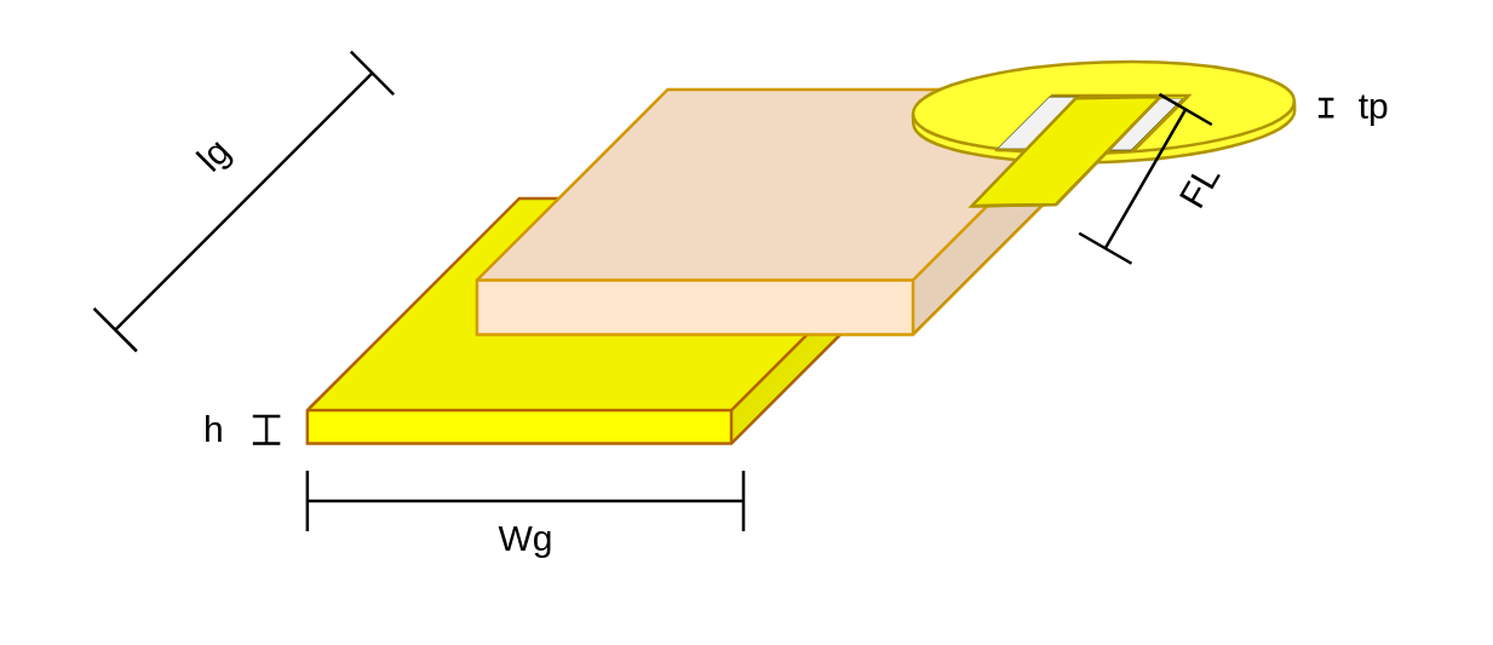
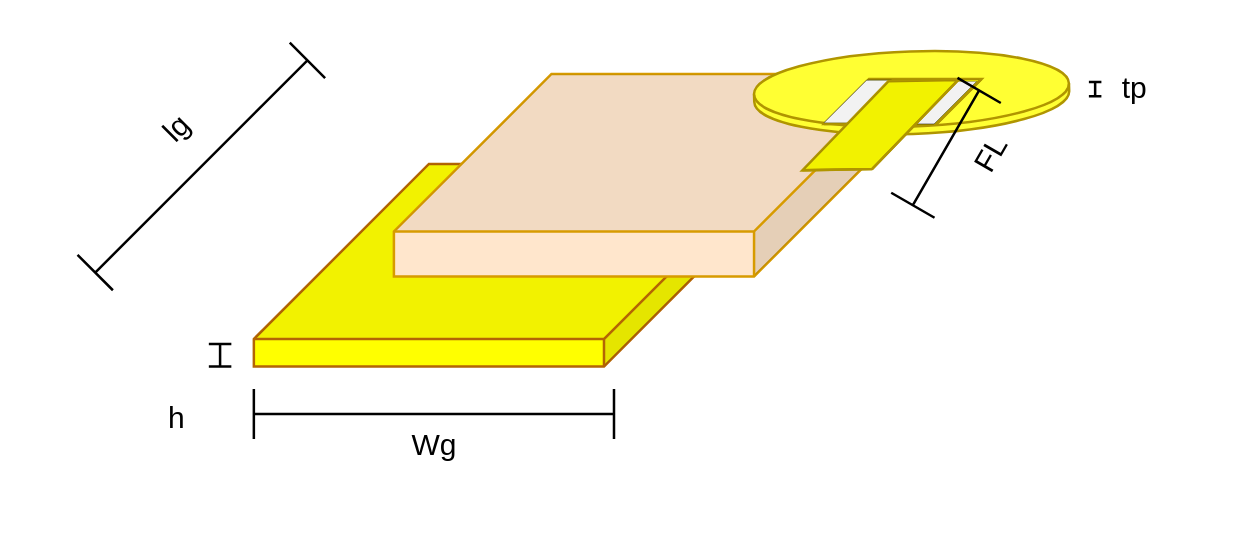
- <mxCell id="7" value="h" style="text;html=1;align=center;verticalAlign=middle;resizable=0;points=[];autosize=1;strokeColor=none;fillColor=none;" vertex="1" parent="1"><mxGeometry x="56" y="128" width="27" height="27" as="geometry" /></mxCell>
+ <mxCell id="7" value="h" style="text;html=1;align=center;verticalAlign=middle;resizable=0;points=[];autosize=1;strokeColor=none;fillColor=none;" vertex="1" parent="1"><mxGeometry x="56" y="153" width="27" height="27" as="geometry" /></mxCell>
